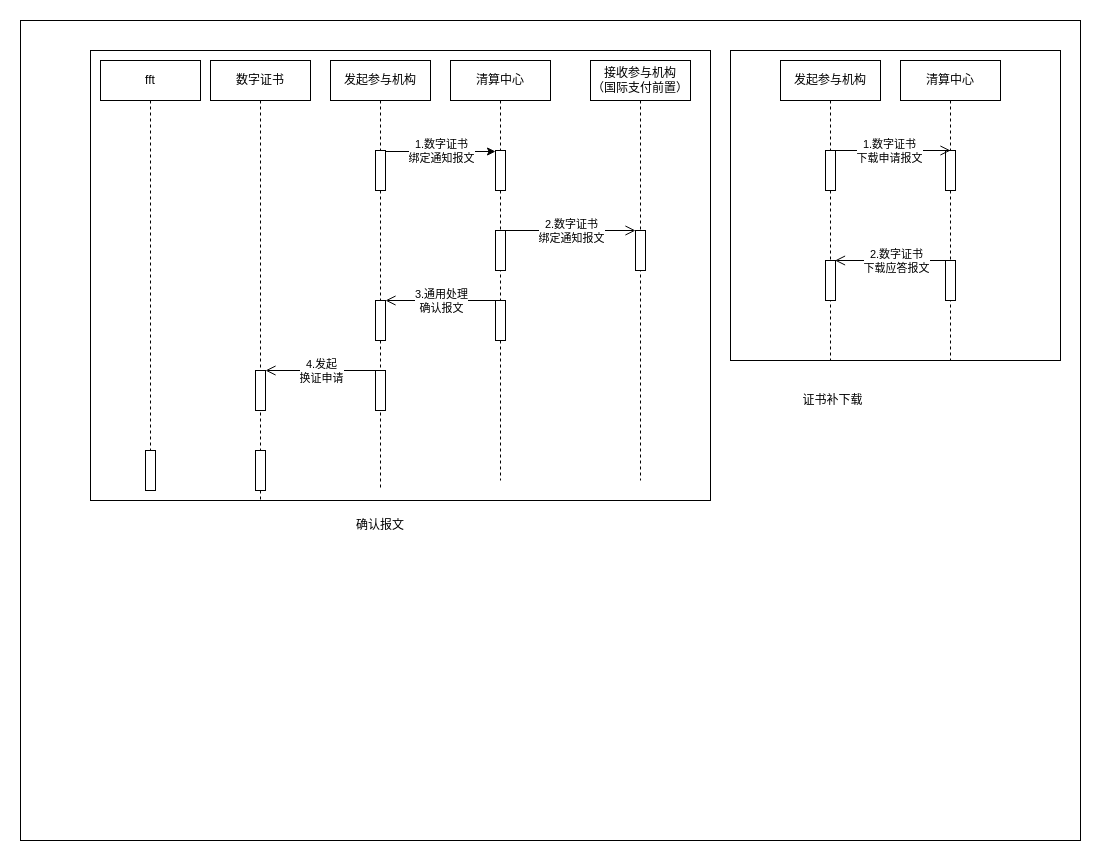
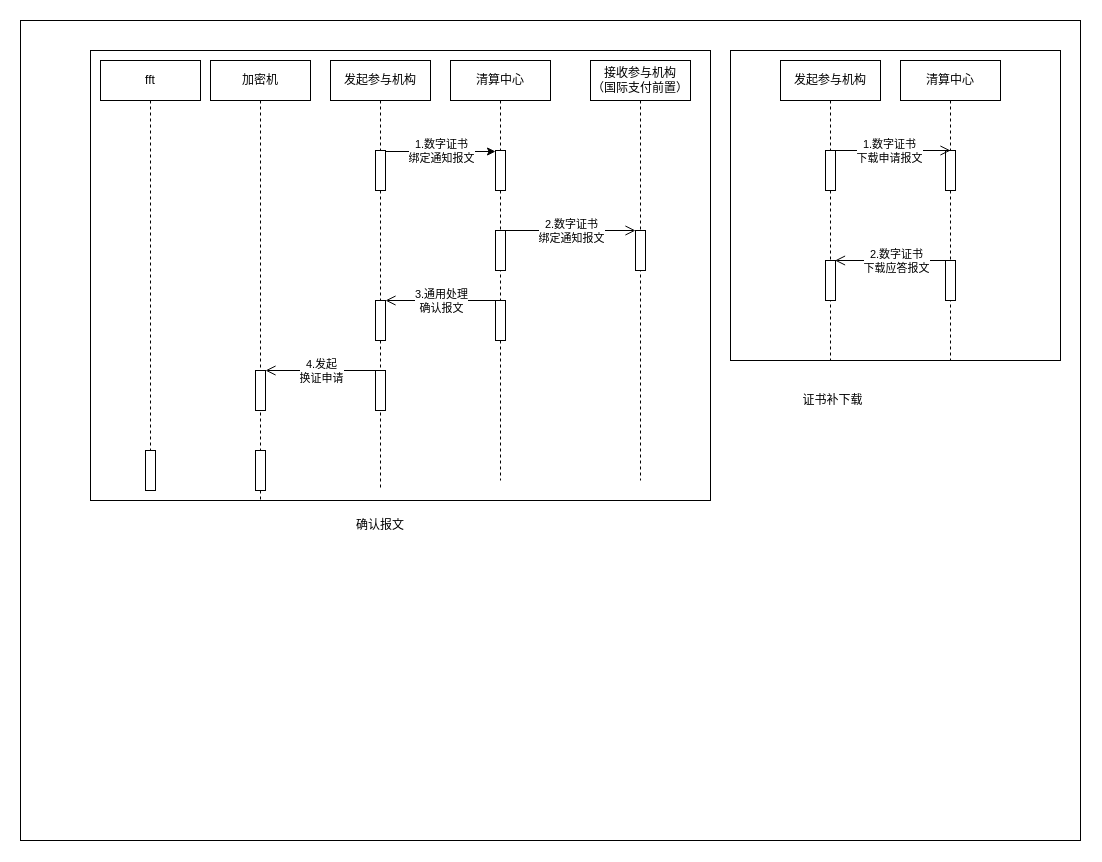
- <mxCell id="32" value="数字证书" style="shape=umlLifeline;perimeter=lifelinePerimeter;whiteSpace=wrap;html=1;container=1;dropTarget=0;collapsible=0;recursiveResize=0;outlineConnect=0;portConstraint=eastwest;newEdgeStyle={&quot;edgeStyle&quot;:&quot;elbowEdgeStyle&quot;,&quot;elbow&quot;:&quot;vertical&quot;,&quot;curved&quot;:0,&quot;rounded&quot;:0};" vertex="1" parent="1"><mxGeometry x="210" y="60" width="100" height="440" as="geometry" /></mxCell>
+ <mxCell id="32" value="加密机" style="shape=umlLifeline;perimeter=lifelinePerimeter;whiteSpace=wrap;html=1;container=1;dropTarget=0;collapsible=0;recursiveResize=0;outlineConnect=0;portConstraint=eastwest;newEdgeStyle={&quot;edgeStyle&quot;:&quot;elbowEdgeStyle&quot;,&quot;elbow&quot;:&quot;vertical&quot;,&quot;curved&quot;:0,&quot;rounded&quot;:0};" vertex="1" parent="1"><mxGeometry x="210" y="60" width="100" height="440" as="geometry" /></mxCell>
